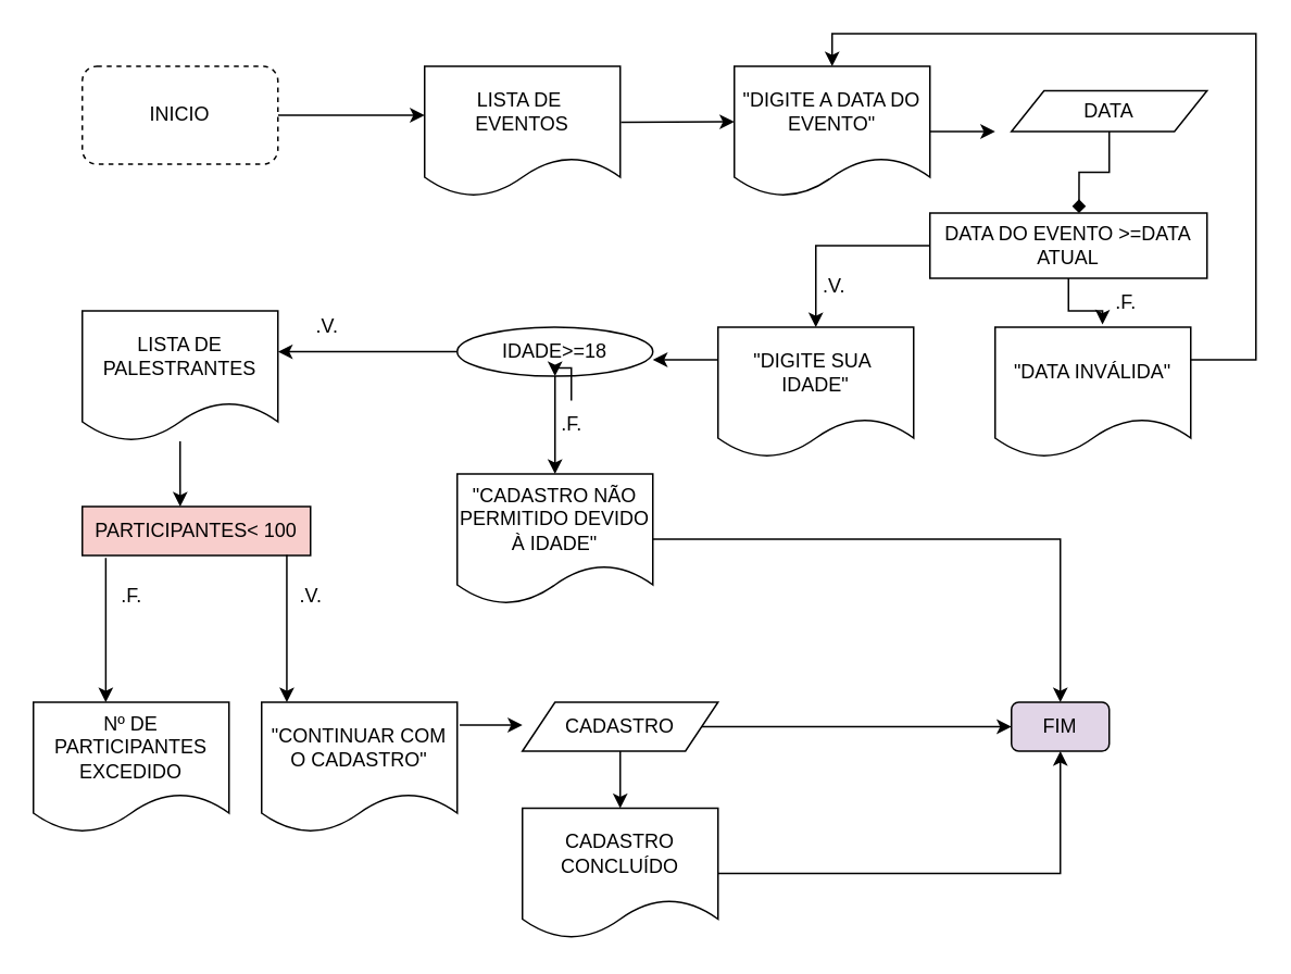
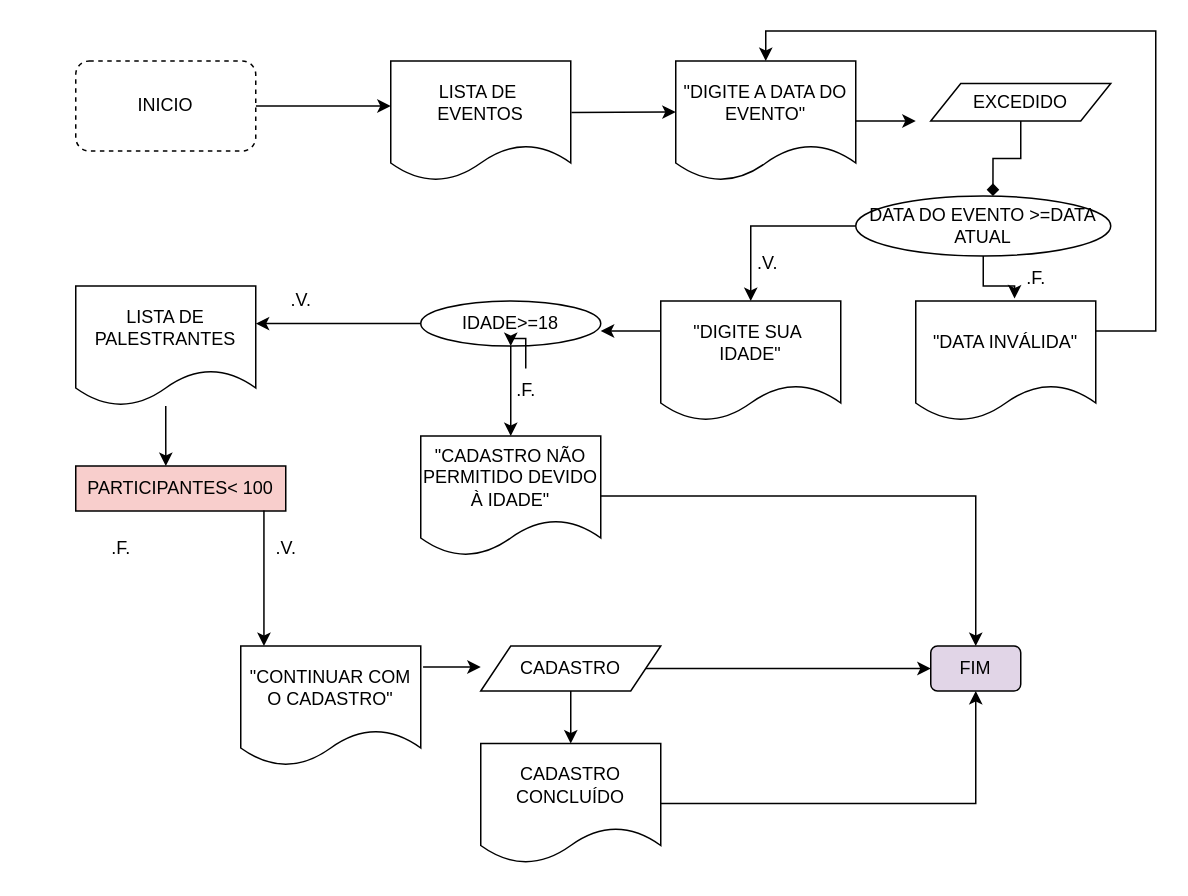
- <mxCell id="9" value="DATA" style="shape=parallelogram;perimeter=parallelogramPerimeter;whiteSpace=wrap;html=1;fixedSize=1;" parent="1" vertex="1"><mxGeometry x="620" y="55" width="120" height="25" as="geometry" /></mxCell>
+ <mxCell id="9" value="EXCEDIDO" style="shape=parallelogram;perimeter=parallelogramPerimeter;whiteSpace=wrap;html=1;fixedSize=1;" parent="1" vertex="1"><mxGeometry x="620" y="55" width="120" height="25" as="geometry" /></mxCell>
- <mxCell id="12" value="DATA DO EVENTO &amp;gt;=DATA ATUAL" style="rounded=0;whiteSpace=wrap;html=1;" parent="1" vertex="1"><mxGeometry x="570" y="130" width="170" height="40" as="geometry" /></mxCell>
+ <mxCell id="12" value="DATA DO EVENTO &amp;gt;=DATA ATUAL" style="ellipse;whiteSpace=wrap;html=1;" parent="1" vertex="1"><mxGeometry x="570" y="130" width="170" height="40" as="geometry" /></mxCell>
- <mxCell id="31" value="" style="endArrow=classic;html=1;rounded=0;exitX=0.103;exitY=1.051;exitDx=0;exitDy=0;exitPerimeter=0;entryX=0.37;entryY=0;entryDx=0;entryDy=0;entryPerimeter=0;" parent="1" source="28" target="30" edge="1"><mxGeometry width="50" height="50" relative="1" as="geometry"><mxPoint x="210" y="470" as="sourcePoint" /><mxPoint x="260" y="420" as="targetPoint" /></mxGeometry></mxCell>
- <mxCell id="30" value="Nº DE PARTICIPANTES EXCEDIDO" style="shape=document;whiteSpace=wrap;html=1;boundedLbl=1;" parent="1" vertex="1"><mxGeometry x="20" y="430" width="120" height="80" as="geometry" /></mxCell>
